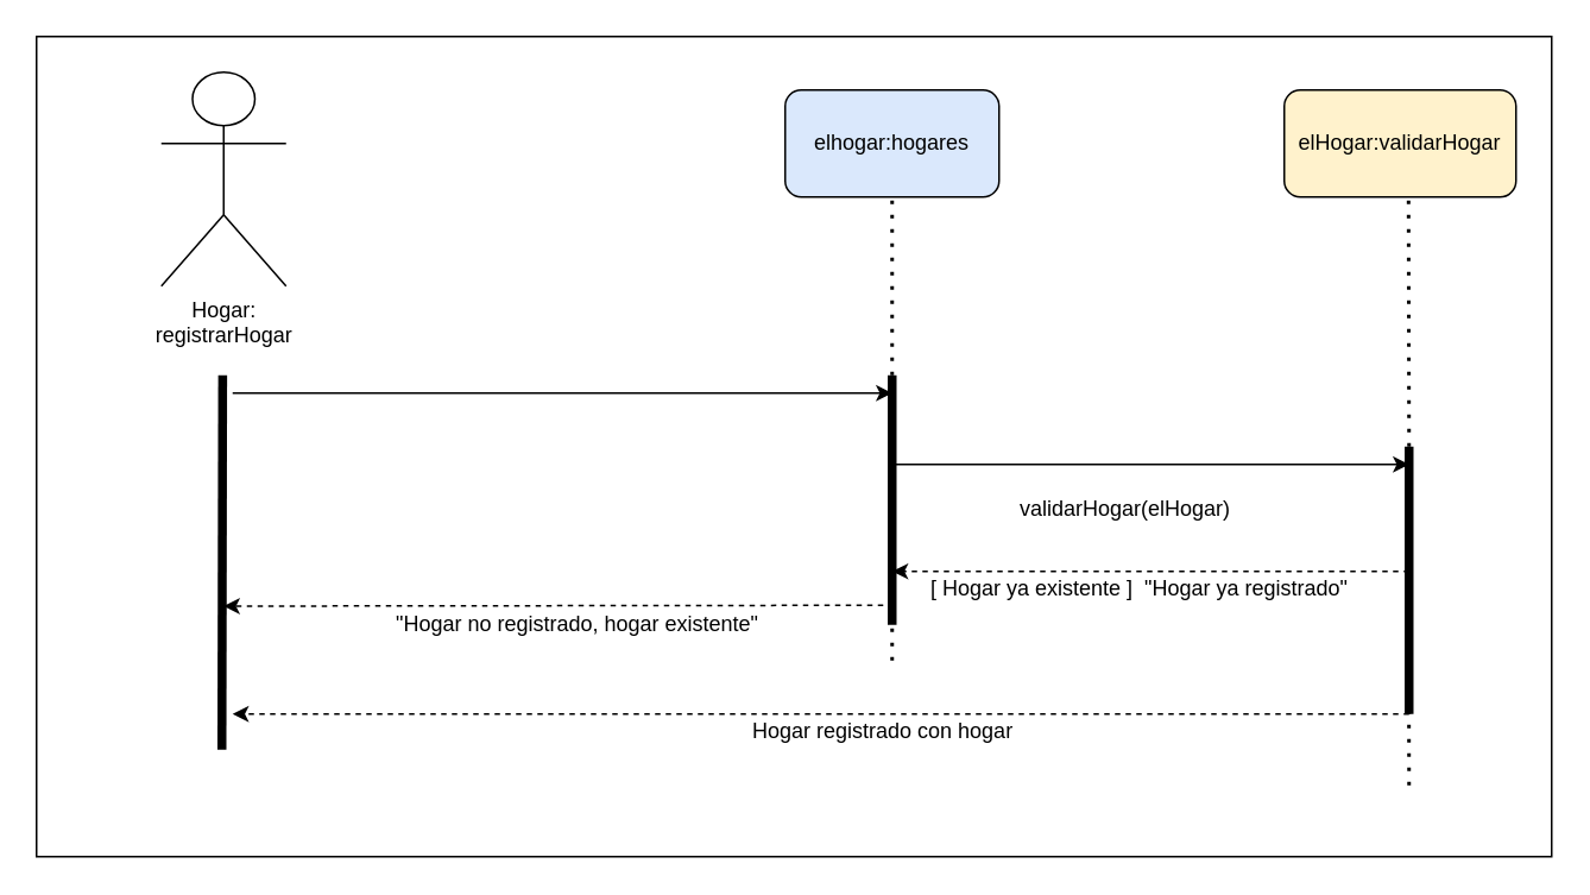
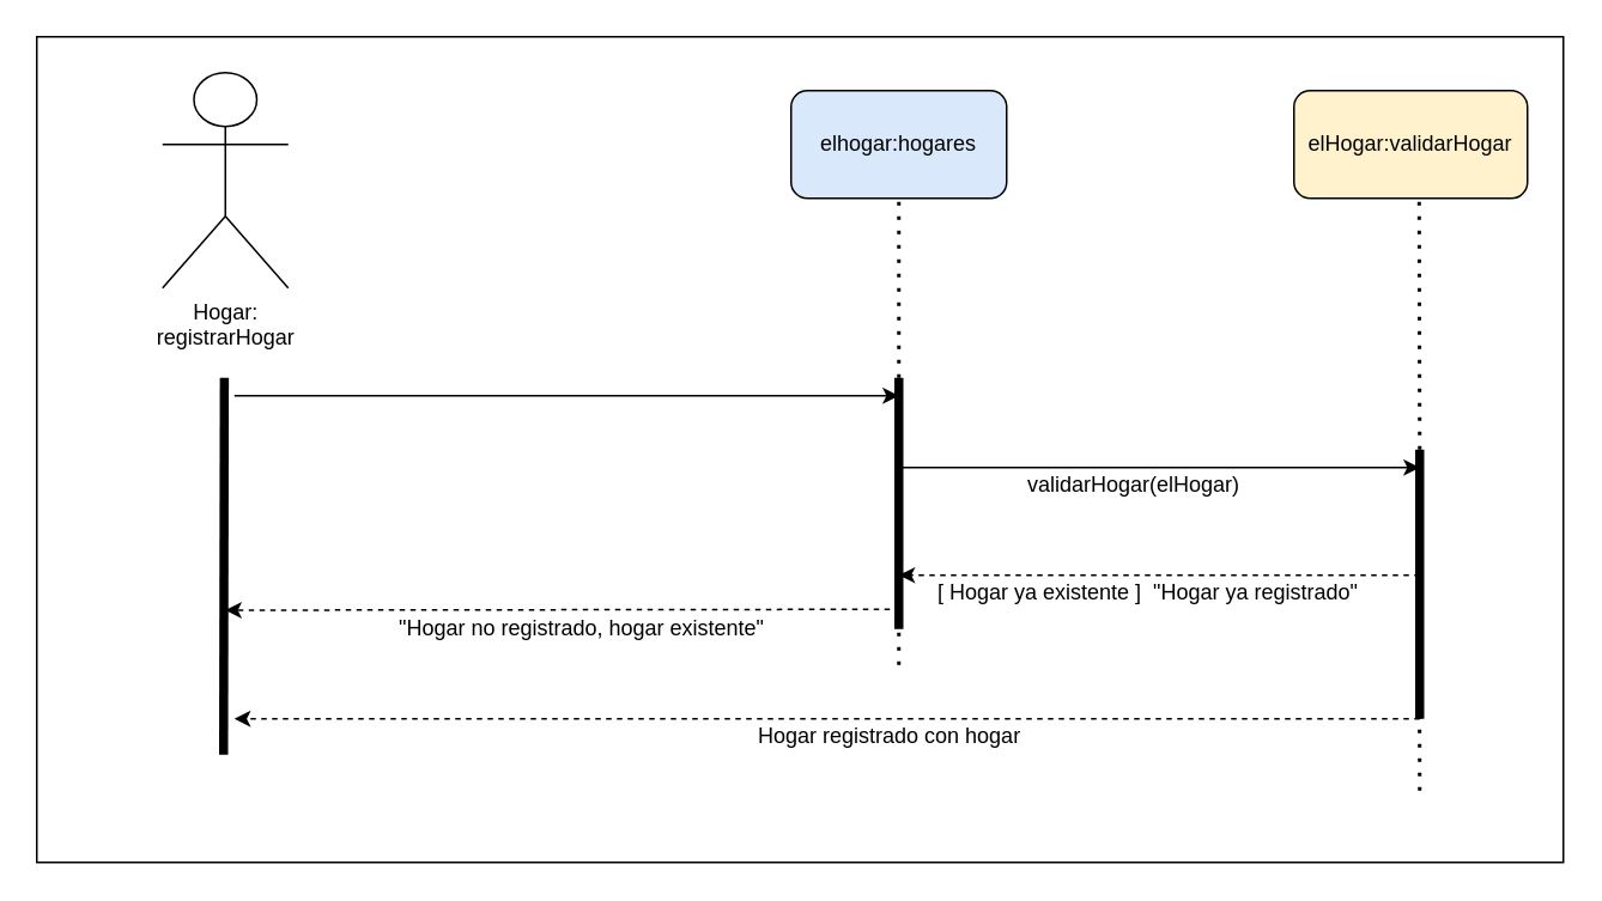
- <mxCell id="11" value="validarHogar(elHogar)" style="text;html=1;align=left;verticalAlign=middle;resizable=0;points=[];autosize=1;strokeColor=none;" parent="1" vertex="1"><mxGeometry x="570" y="275" width="130" height="20" as="geometry" /></mxCell>
+ <mxCell id="11" value="validarHogar(elHogar)" style="text;html=1;align=left;verticalAlign=middle;resizable=0;points=[];autosize=1;strokeColor=none;" parent="1" vertex="1"><mxGeometry x="570" y="260" width="130" height="20" as="geometry" /></mxCell>
